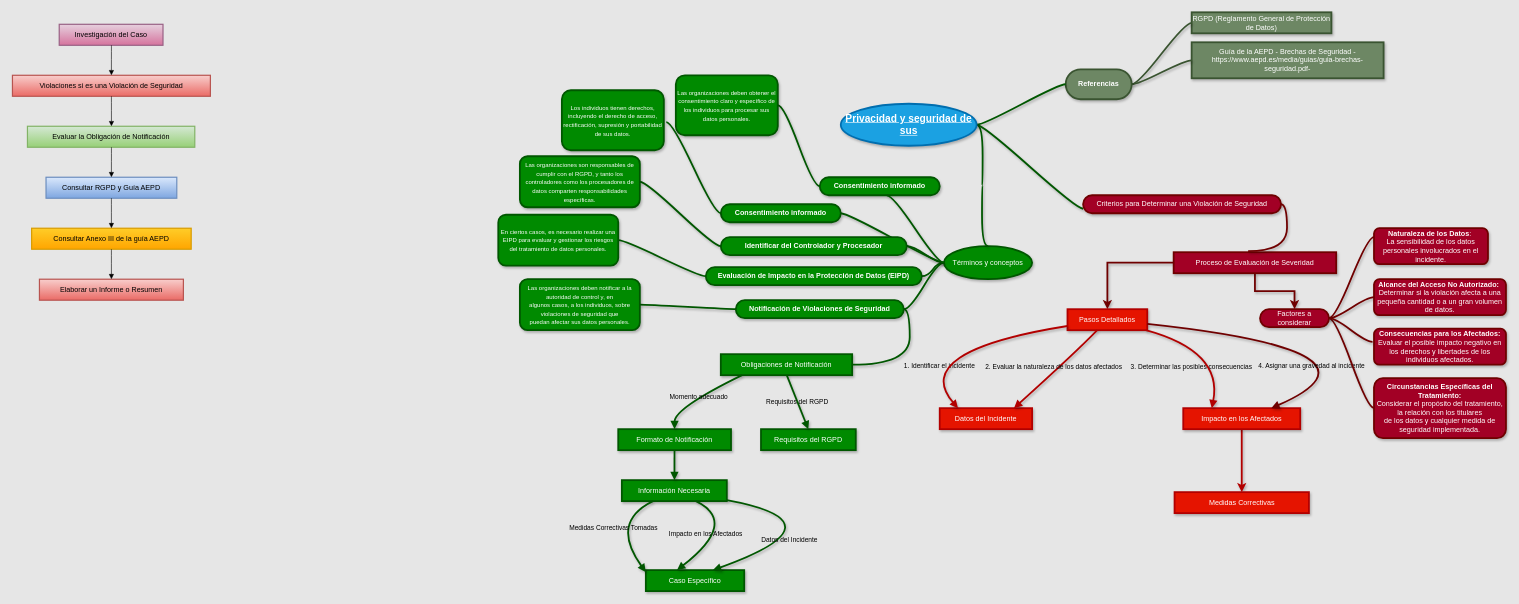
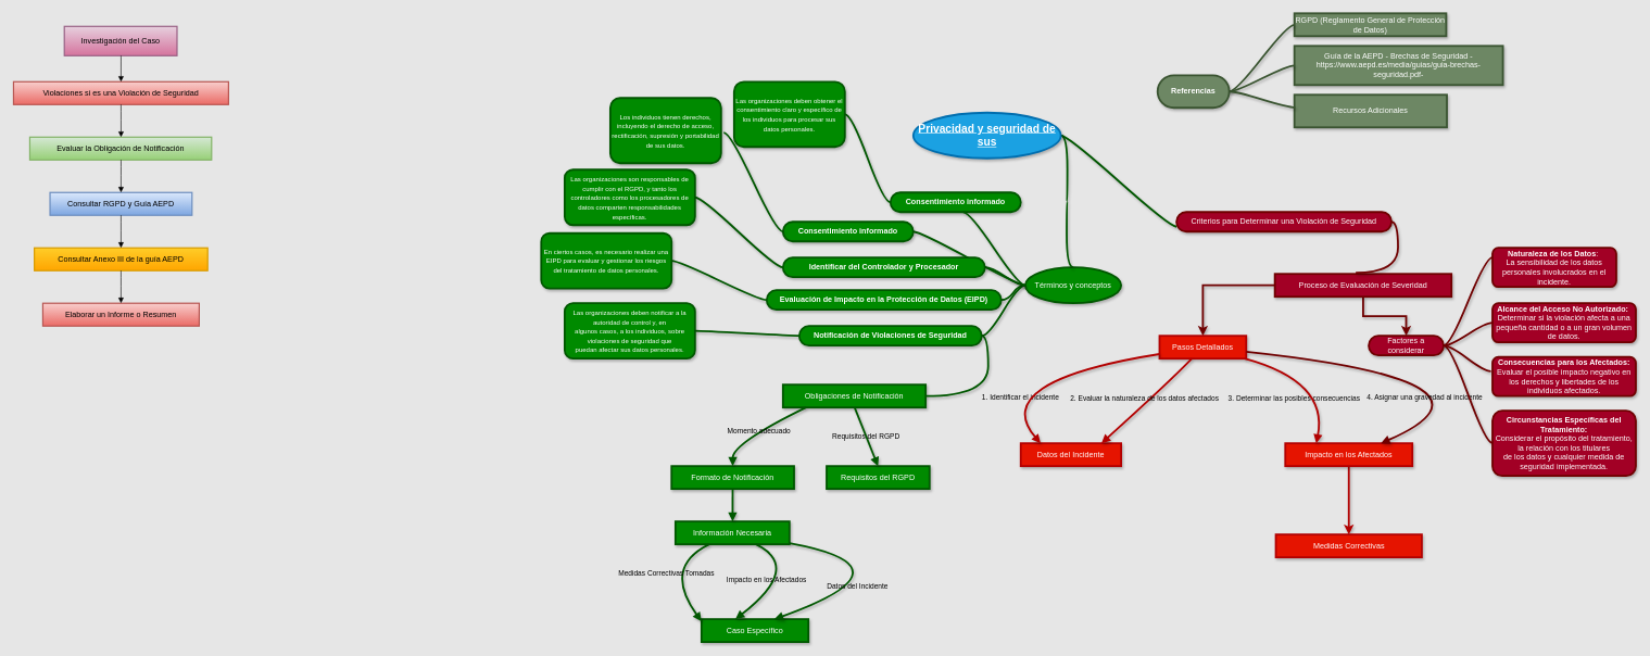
- <mxCell id="2" value="Investigación del Caso" style="whiteSpace=wrap;strokeWidth=2;fillColor=#e6d0de;strokeColor=#996185;gradientColor=#d5739d;" parent="1" vertex="1"><mxGeometry x="98" y="40" width="173" height="35" as="geometry" /></mxCell>
+ <mxCell id="2" value="Investigación del Caso" style="whiteSpace=wrap;strokeWidth=2;fillColor=#e6d0de;strokeColor=#996185;gradientColor=#d5739d;" parent="1" vertex="1"><mxGeometry x="98" y="40" width="173" height="45" as="geometry" /></mxCell>
+ <mxCell id="79" style="edgeStyle=entityRelationEdgeStyle;rounded=0;orthogonalLoop=1;jettySize=auto;html=1;startArrow=none;endArrow=none;segment=10;curved=1;sourcePerimeterSpacing=0;targetPerimeterSpacing=0;entryX=0.005;entryY=0.388;entryDx=0;entryDy=0;entryPerimeter=0;fillColor=#6d8764;strokeColor=#3A5431;shadow=1;strokeWidth=3;labelBackgroundColor=none;" edge="1" parent="1" source="63" target="27"><mxGeometry relative="1" as="geometry" /></mxCell>
+ <mxCell id="27" value="Recursos Adicionales" style="whiteSpace=wrap;strokeWidth=3;fillColor=#6d8764;fontColor=#ffffff;strokeColor=#3A5431;shadow=1;labelBackgroundColor=none;" vertex="1" parent="1"><mxGeometry x="1986" y="145" width="234" height="50" as="geometry" /></mxCell>
- <mxCell id="65" style="edgeStyle=entityRelationEdgeStyle;rounded=0;orthogonalLoop=1;jettySize=auto;html=1;startArrow=none;endArrow=none;segment=10;curved=1;sourcePerimeterSpacing=0;targetPerimeterSpacing=0;fillColor=#008a00;strokeColor=#005700;shadow=1;strokeWidth=3;labelBackgroundColor=none;" edge="1" parent="1" source="67" target="63"><mxGeometry relative="1" as="geometry" /></mxCell>
